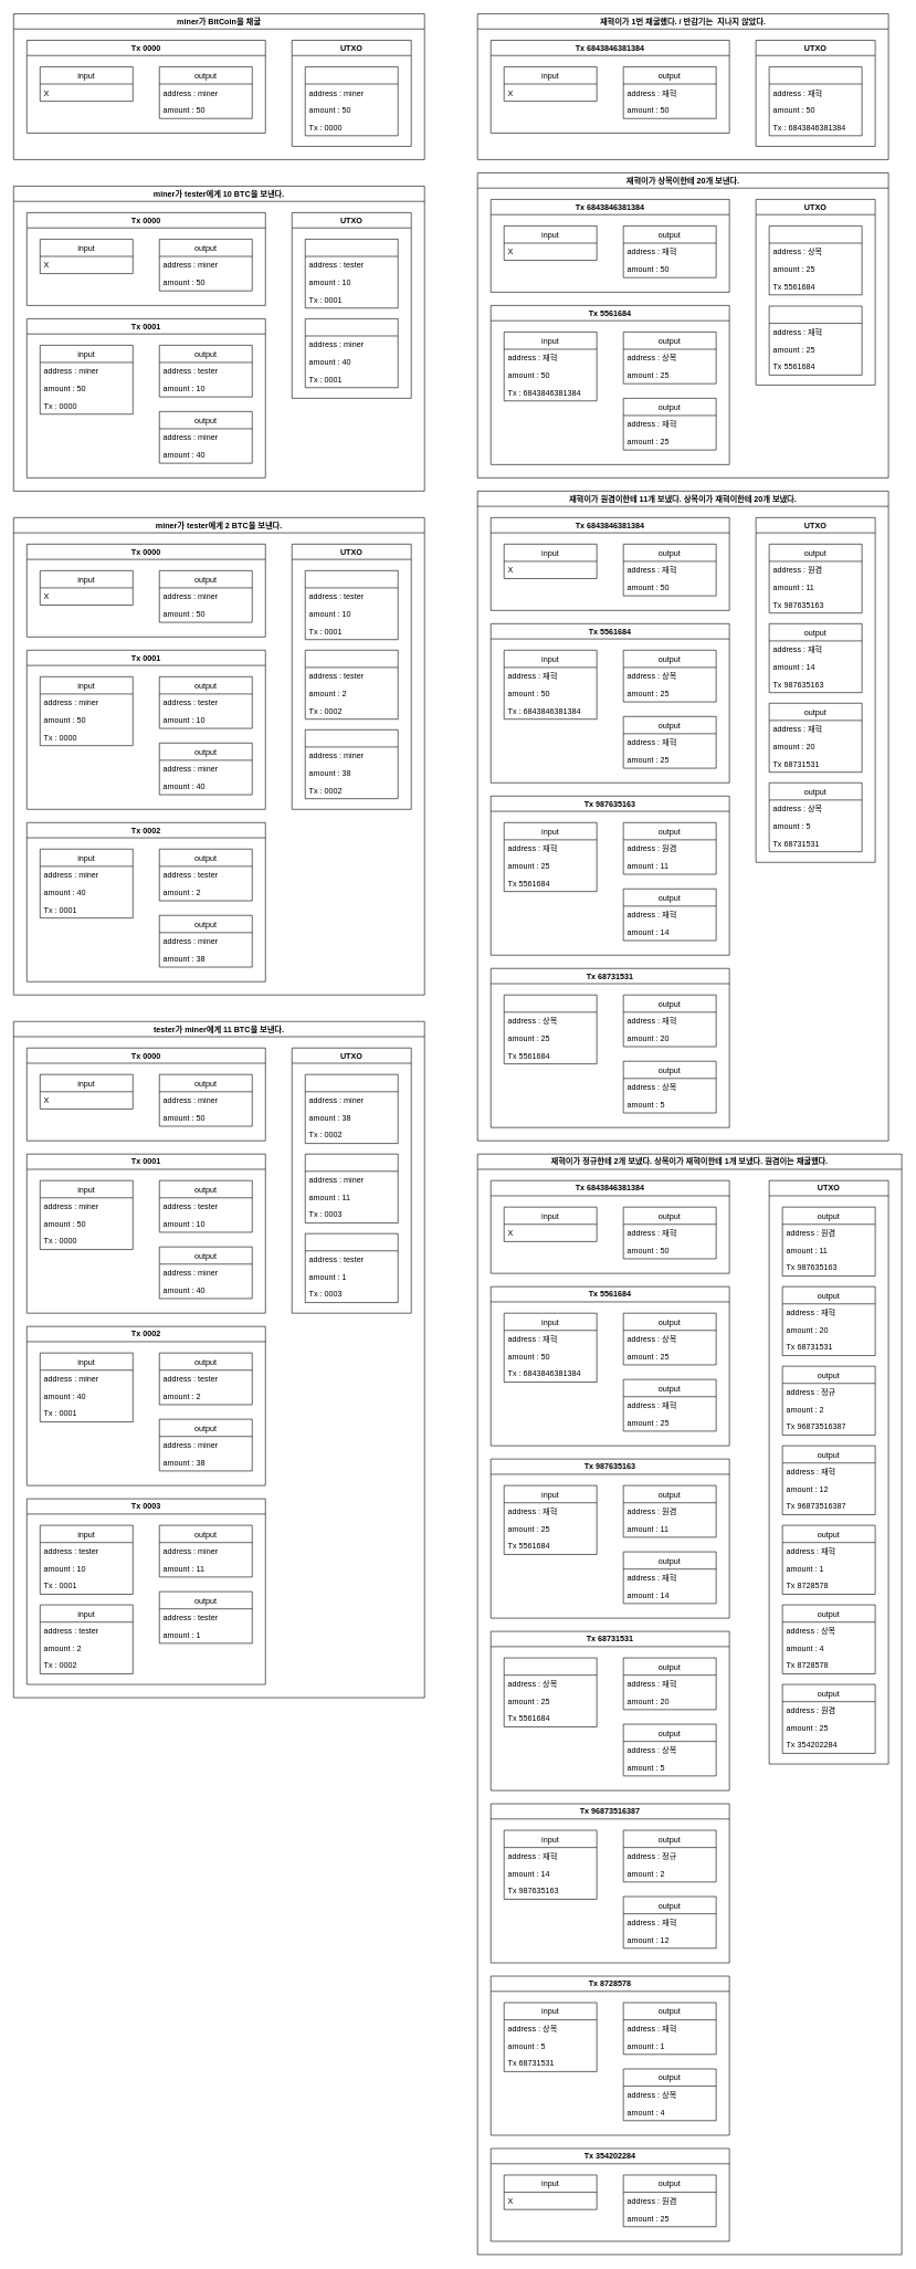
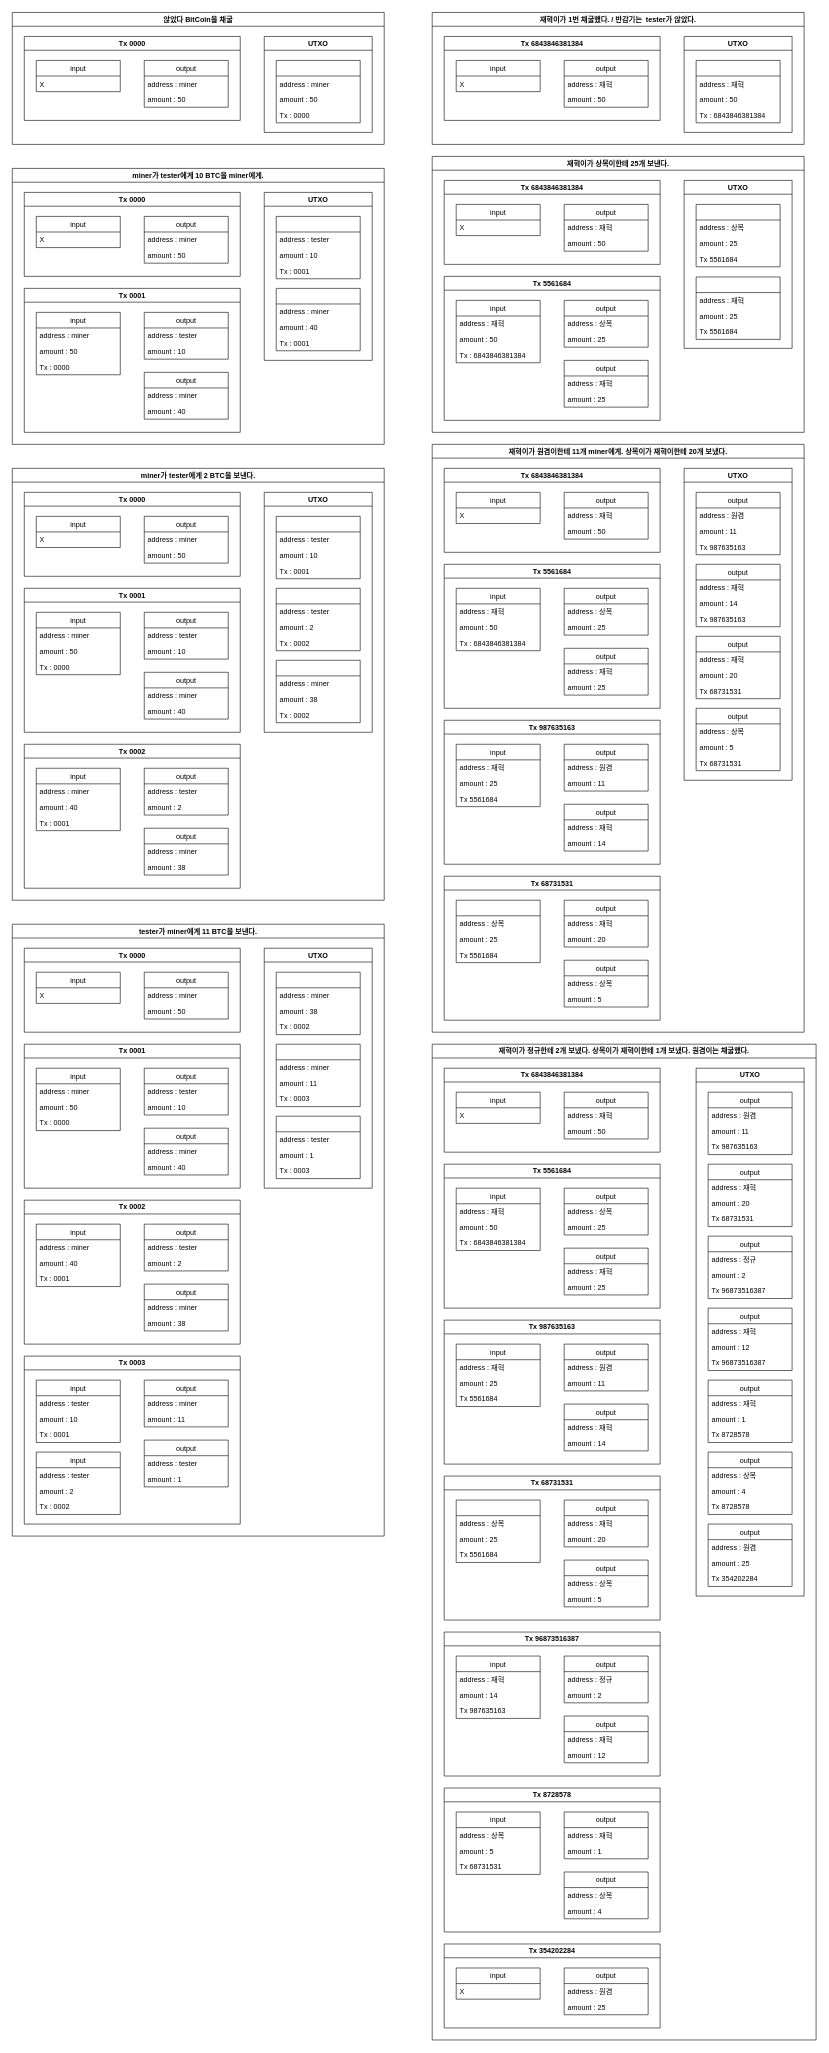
- <mxCell id="2" value="miner가 BitCoin을 채굴" style="swimlane;whiteSpace=wrap;html=1;" parent="1" vertex="1"><mxGeometry x="20" y="20" width="620" height="220" as="geometry" /></mxCell>
+ <mxCell id="2" value="않았다 BitCoin을 채굴" style="swimlane;whiteSpace=wrap;html=1;" parent="1" vertex="1"><mxGeometry x="20" y="20" width="620" height="220" as="geometry" /></mxCell>
- <mxCell id="140" value="재혁이가 1번 채굴했다. / 반감기는&amp;nbsp; 지나지 않았다." style="swimlane;whiteSpace=wrap;html=1;" vertex="1" parent="1"><mxGeometry x="720" y="20" width="620" height="220" as="geometry" /></mxCell>
+ <mxCell id="140" value="재혁이가 1번 채굴했다. / 반감기는&amp;nbsp; tester가 않았다." style="swimlane;whiteSpace=wrap;html=1;" vertex="1" parent="1"><mxGeometry x="720" y="20" width="620" height="220" as="geometry" /></mxCell>
- <mxCell id="152" value="재혁이가 상목이한테 20개 보낸다." style="swimlane;whiteSpace=wrap;html=1;" vertex="1" parent="1"><mxGeometry x="720" y="260" width="620" height="460" as="geometry" /></mxCell>
+ <mxCell id="152" value="재혁이가 상목이한테 25개 보낸다." style="swimlane;whiteSpace=wrap;html=1;" vertex="1" parent="1"><mxGeometry x="720" y="260" width="620" height="460" as="geometry" /></mxCell>
- <mxCell id="14" value="miner가 tester에게 10 BTC을 보낸다." style="swimlane;whiteSpace=wrap;html=1;" parent="1" vertex="1"><mxGeometry x="20" y="280" width="620" height="460" as="geometry" /></mxCell>
+ <mxCell id="14" value="miner가 tester에게 10 BTC을 miner에게." style="swimlane;whiteSpace=wrap;html=1;" parent="1" vertex="1"><mxGeometry x="20" y="280" width="620" height="460" as="geometry" /></mxCell>
- <mxCell id="179" value="재혁이가 원겸이한테 11개 보냈다. 상목이가 재혁이한테 20개 보냈다." style="swimlane;whiteSpace=wrap;html=1;" vertex="1" parent="1"><mxGeometry x="720" y="740" width="620" height="980" as="geometry" /></mxCell>
+ <mxCell id="179" value="재혁이가 원겸이한테 11개 miner에게. 상목이가 재혁이한테 20개 보냈다." style="swimlane;whiteSpace=wrap;html=1;" vertex="1" parent="1"><mxGeometry x="720" y="740" width="620" height="980" as="geometry" /></mxCell>
